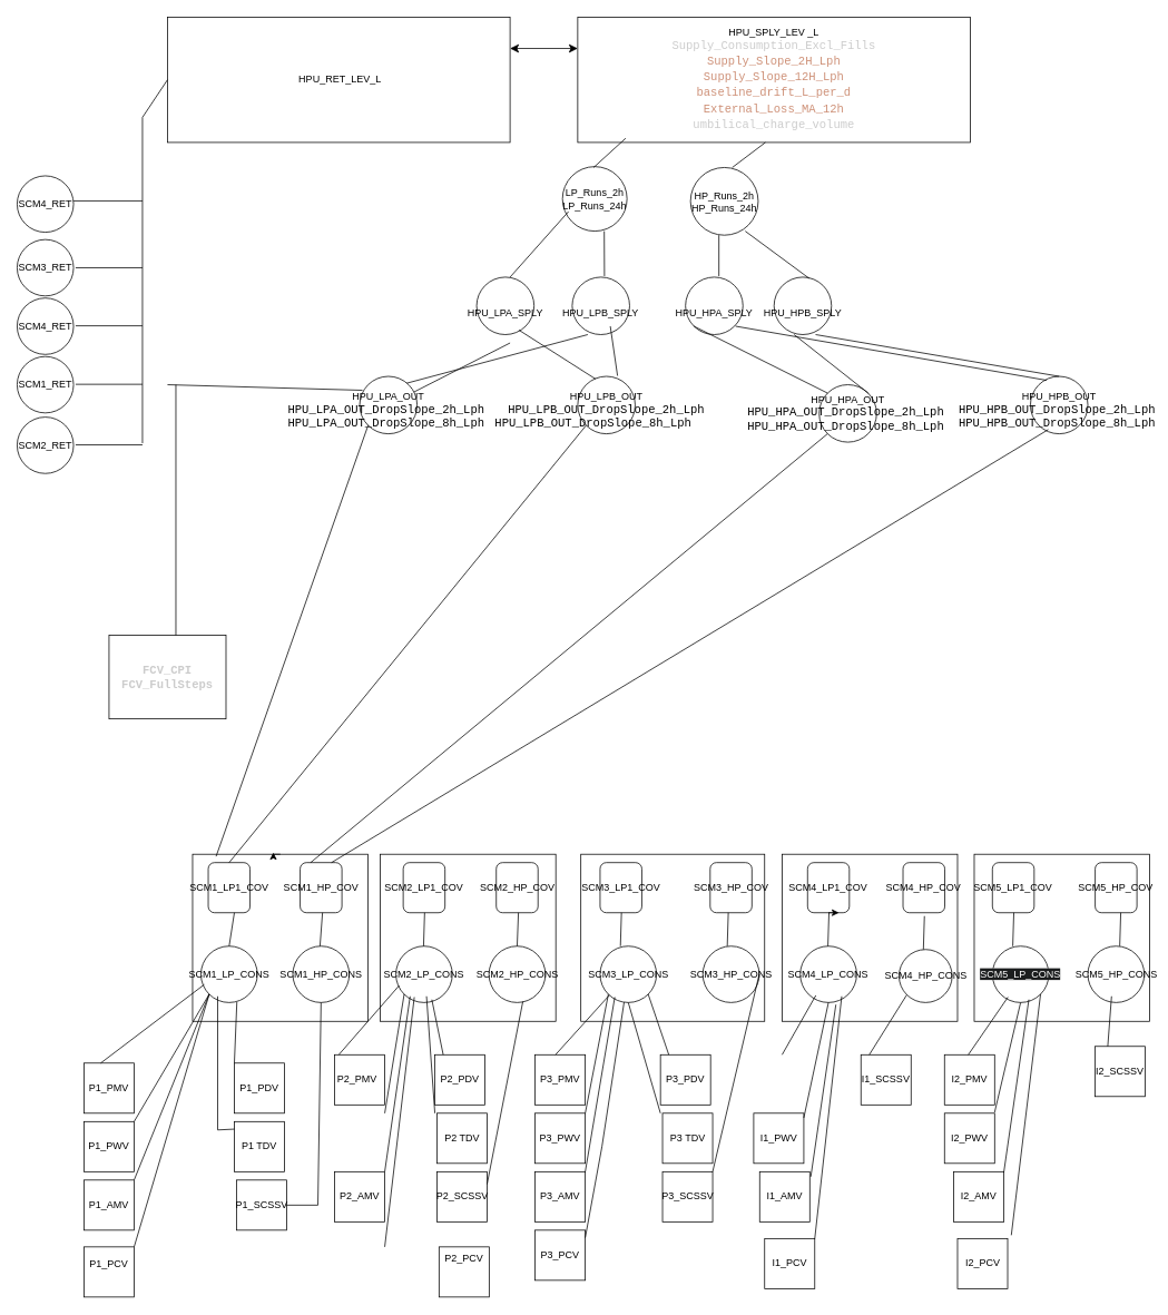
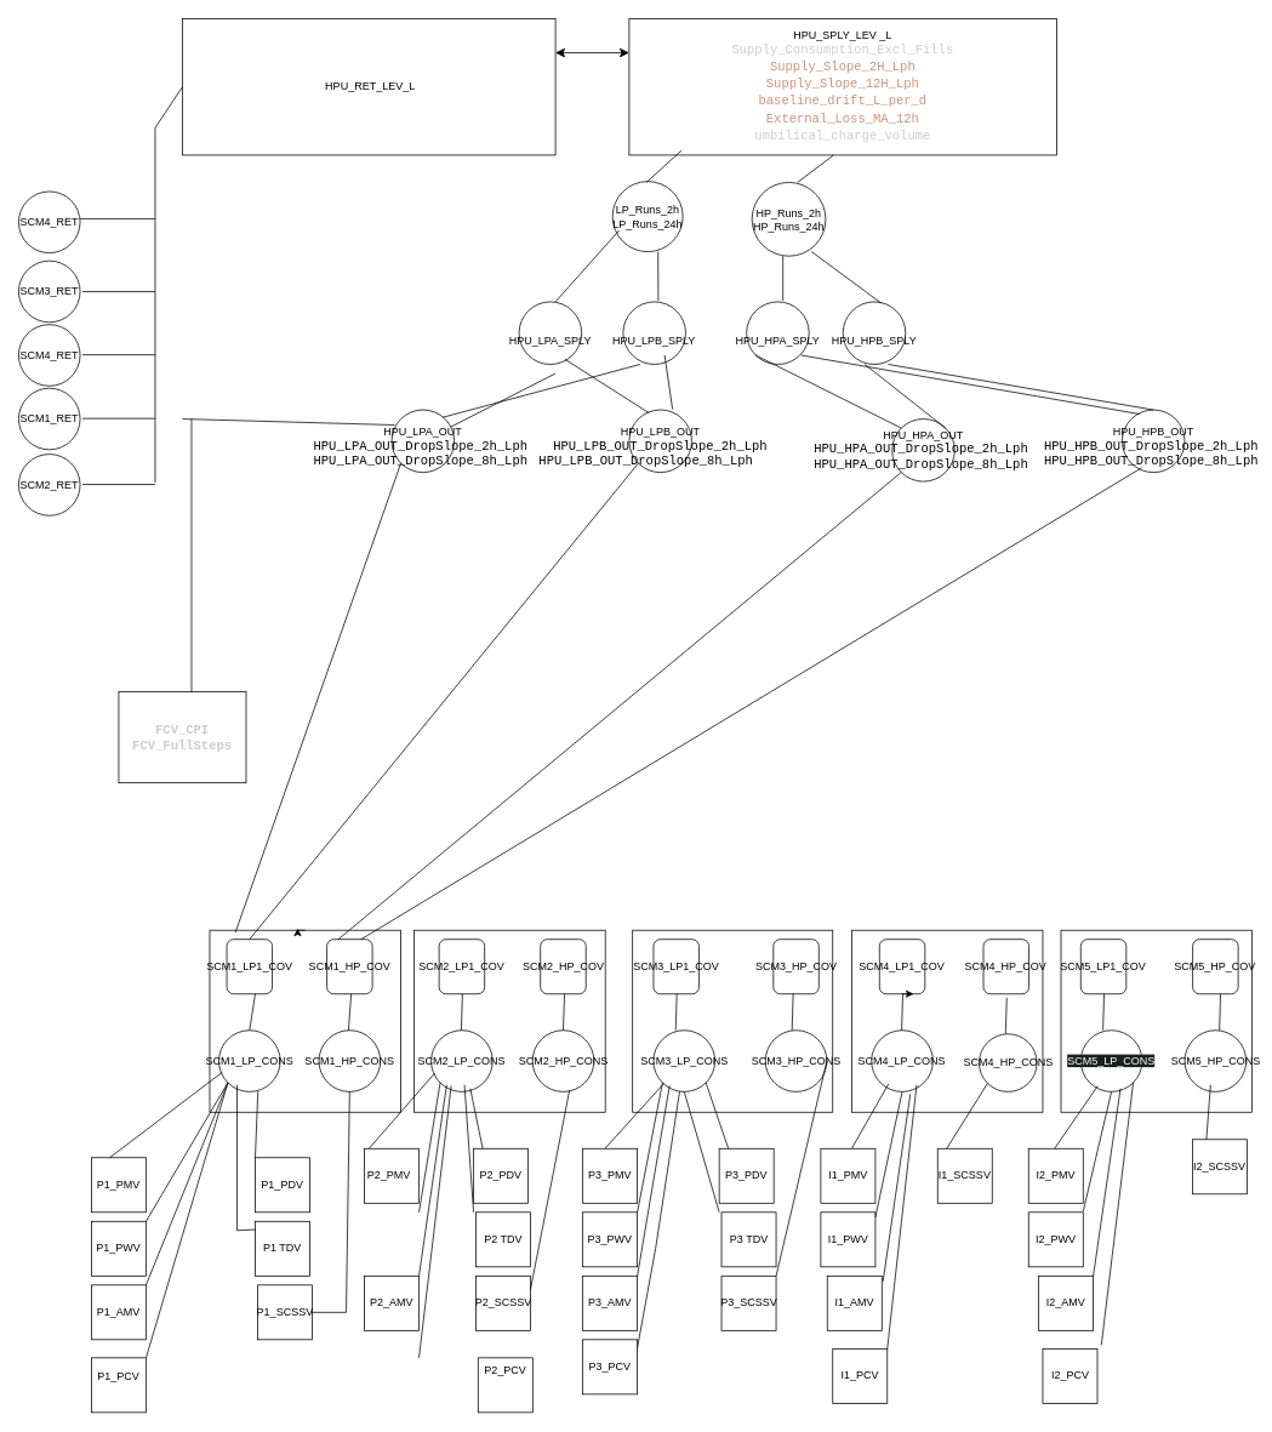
+ <mxCell id="73" value="I1_PMV" style="whiteSpace=wrap;html=1;aspect=fixed;" parent="1" vertex="1"><mxGeometry x="901.63" y="1262" width="60" height="60" as="geometry" /></mxCell>
